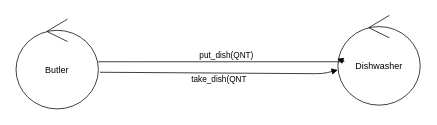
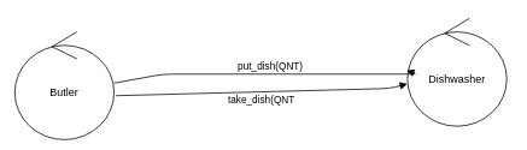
- <mxCell id="2" value="Butler" style="ellipse;shape=umlControl;whiteSpace=wrap;html=1;" vertex="1" parent="1"><mxGeometry x="20" y="25" width="110" height="120" as="geometry" /></mxCell>
+ <mxCell id="2" value="Butler" style="ellipse;shape=umlControl;whiteSpace=wrap;html=1;" vertex="1" parent="1"><mxGeometry x="15" y="35" width="110" height="120" as="geometry" /></mxCell>
